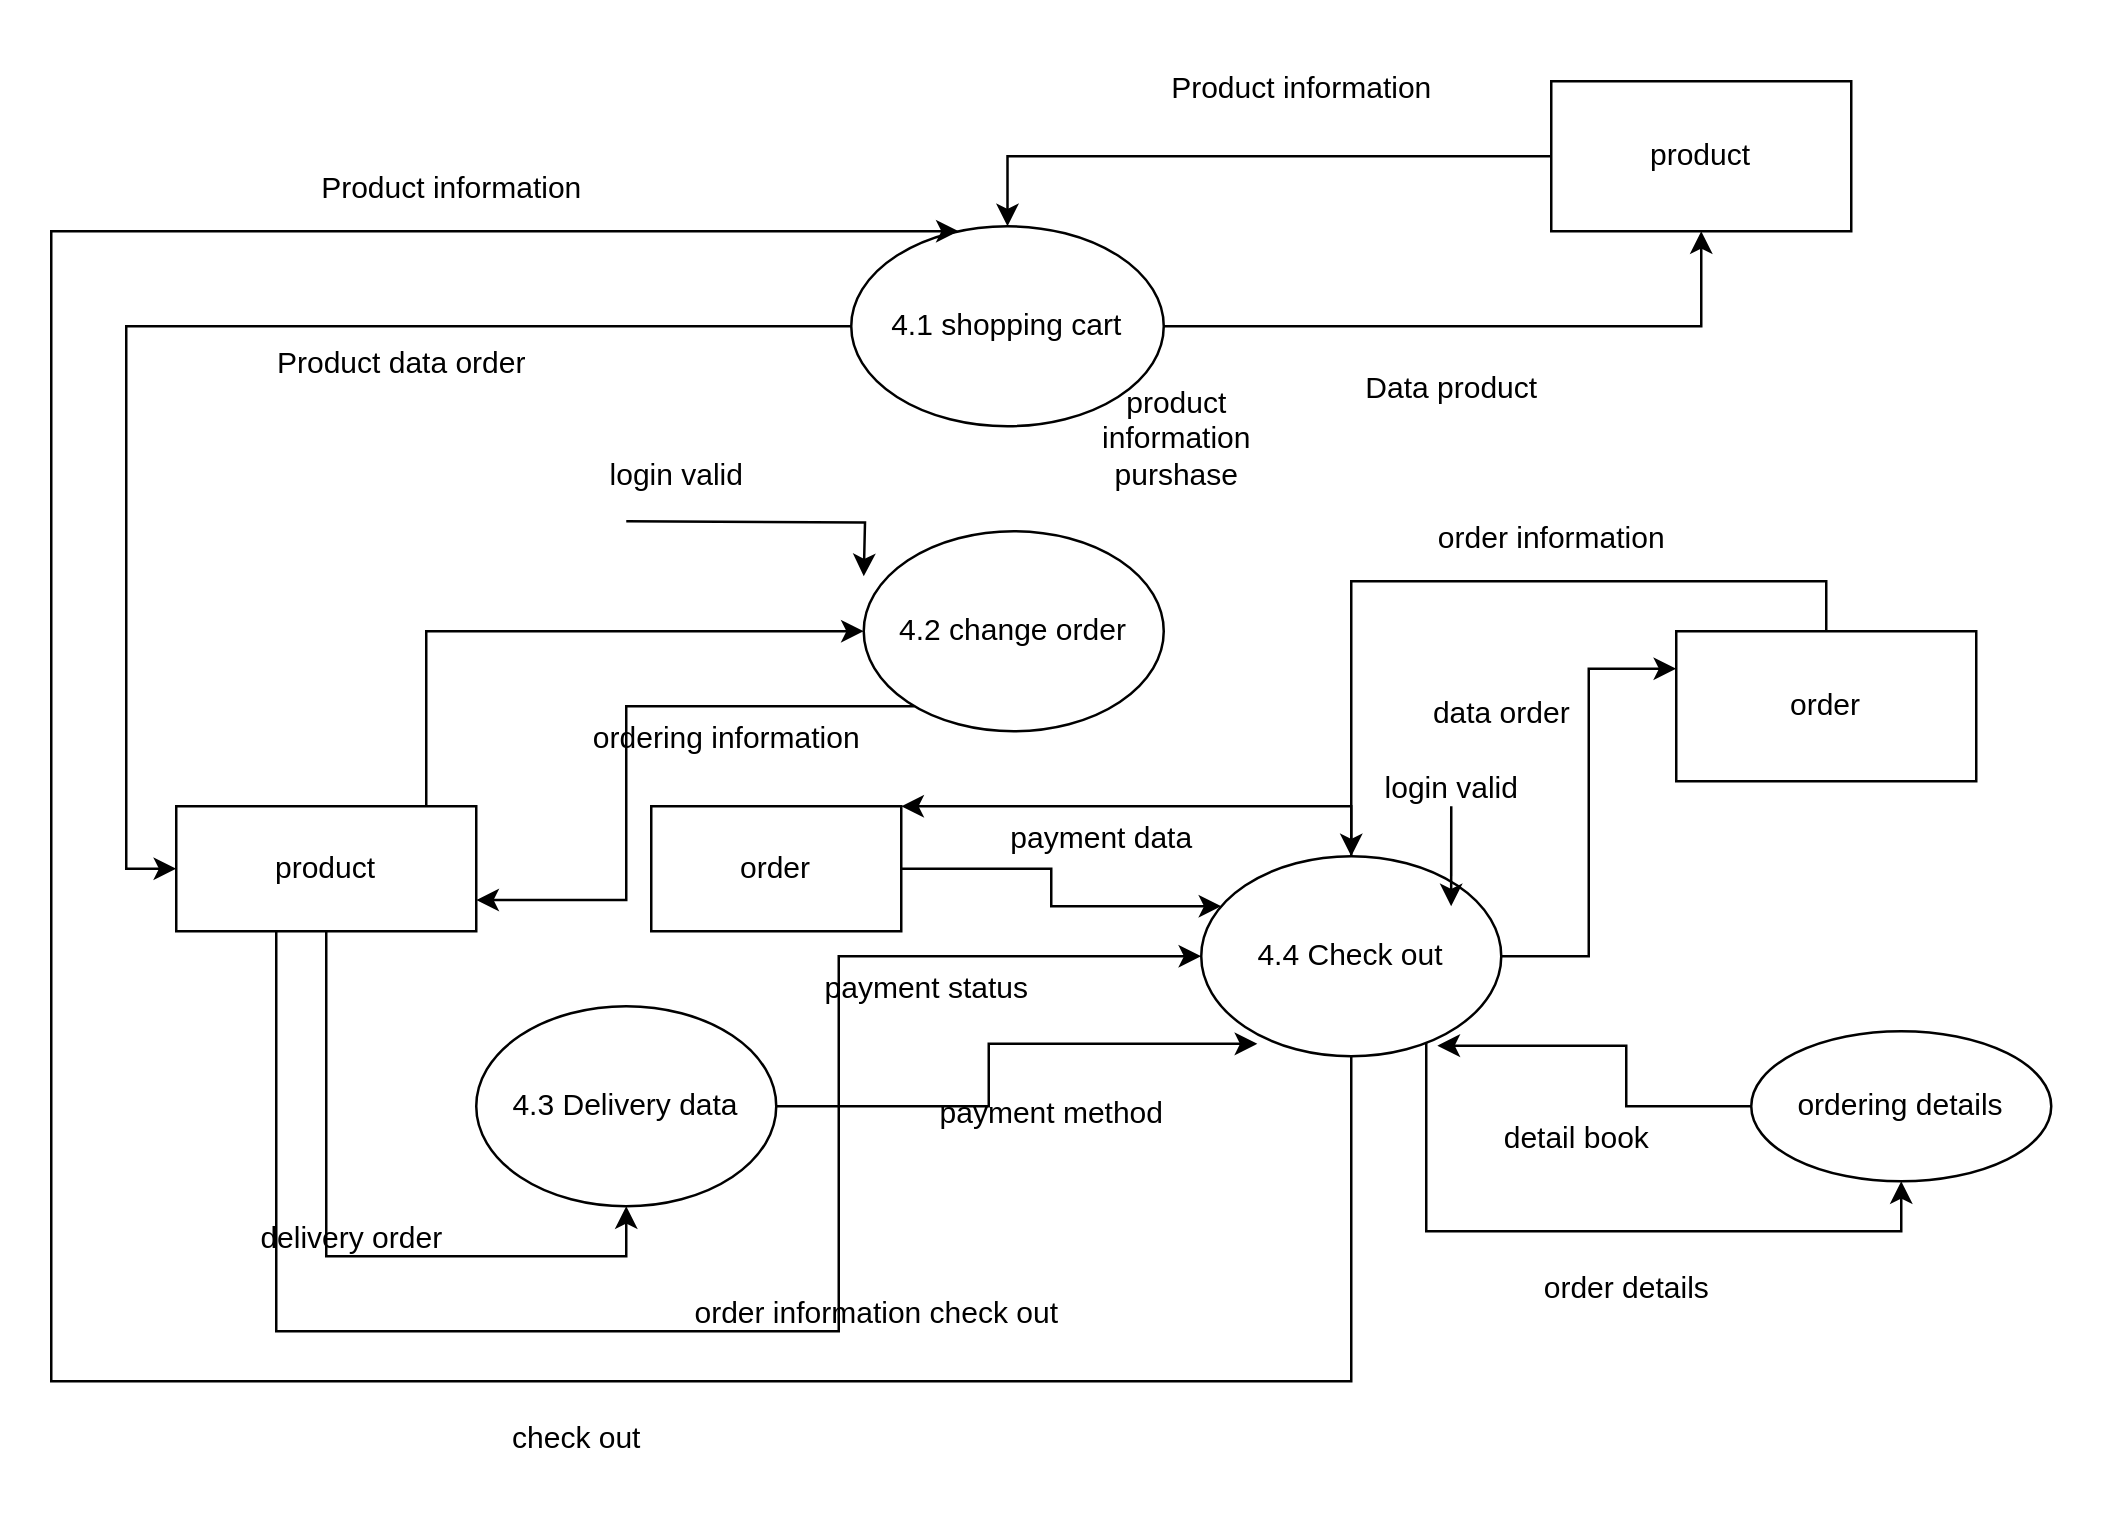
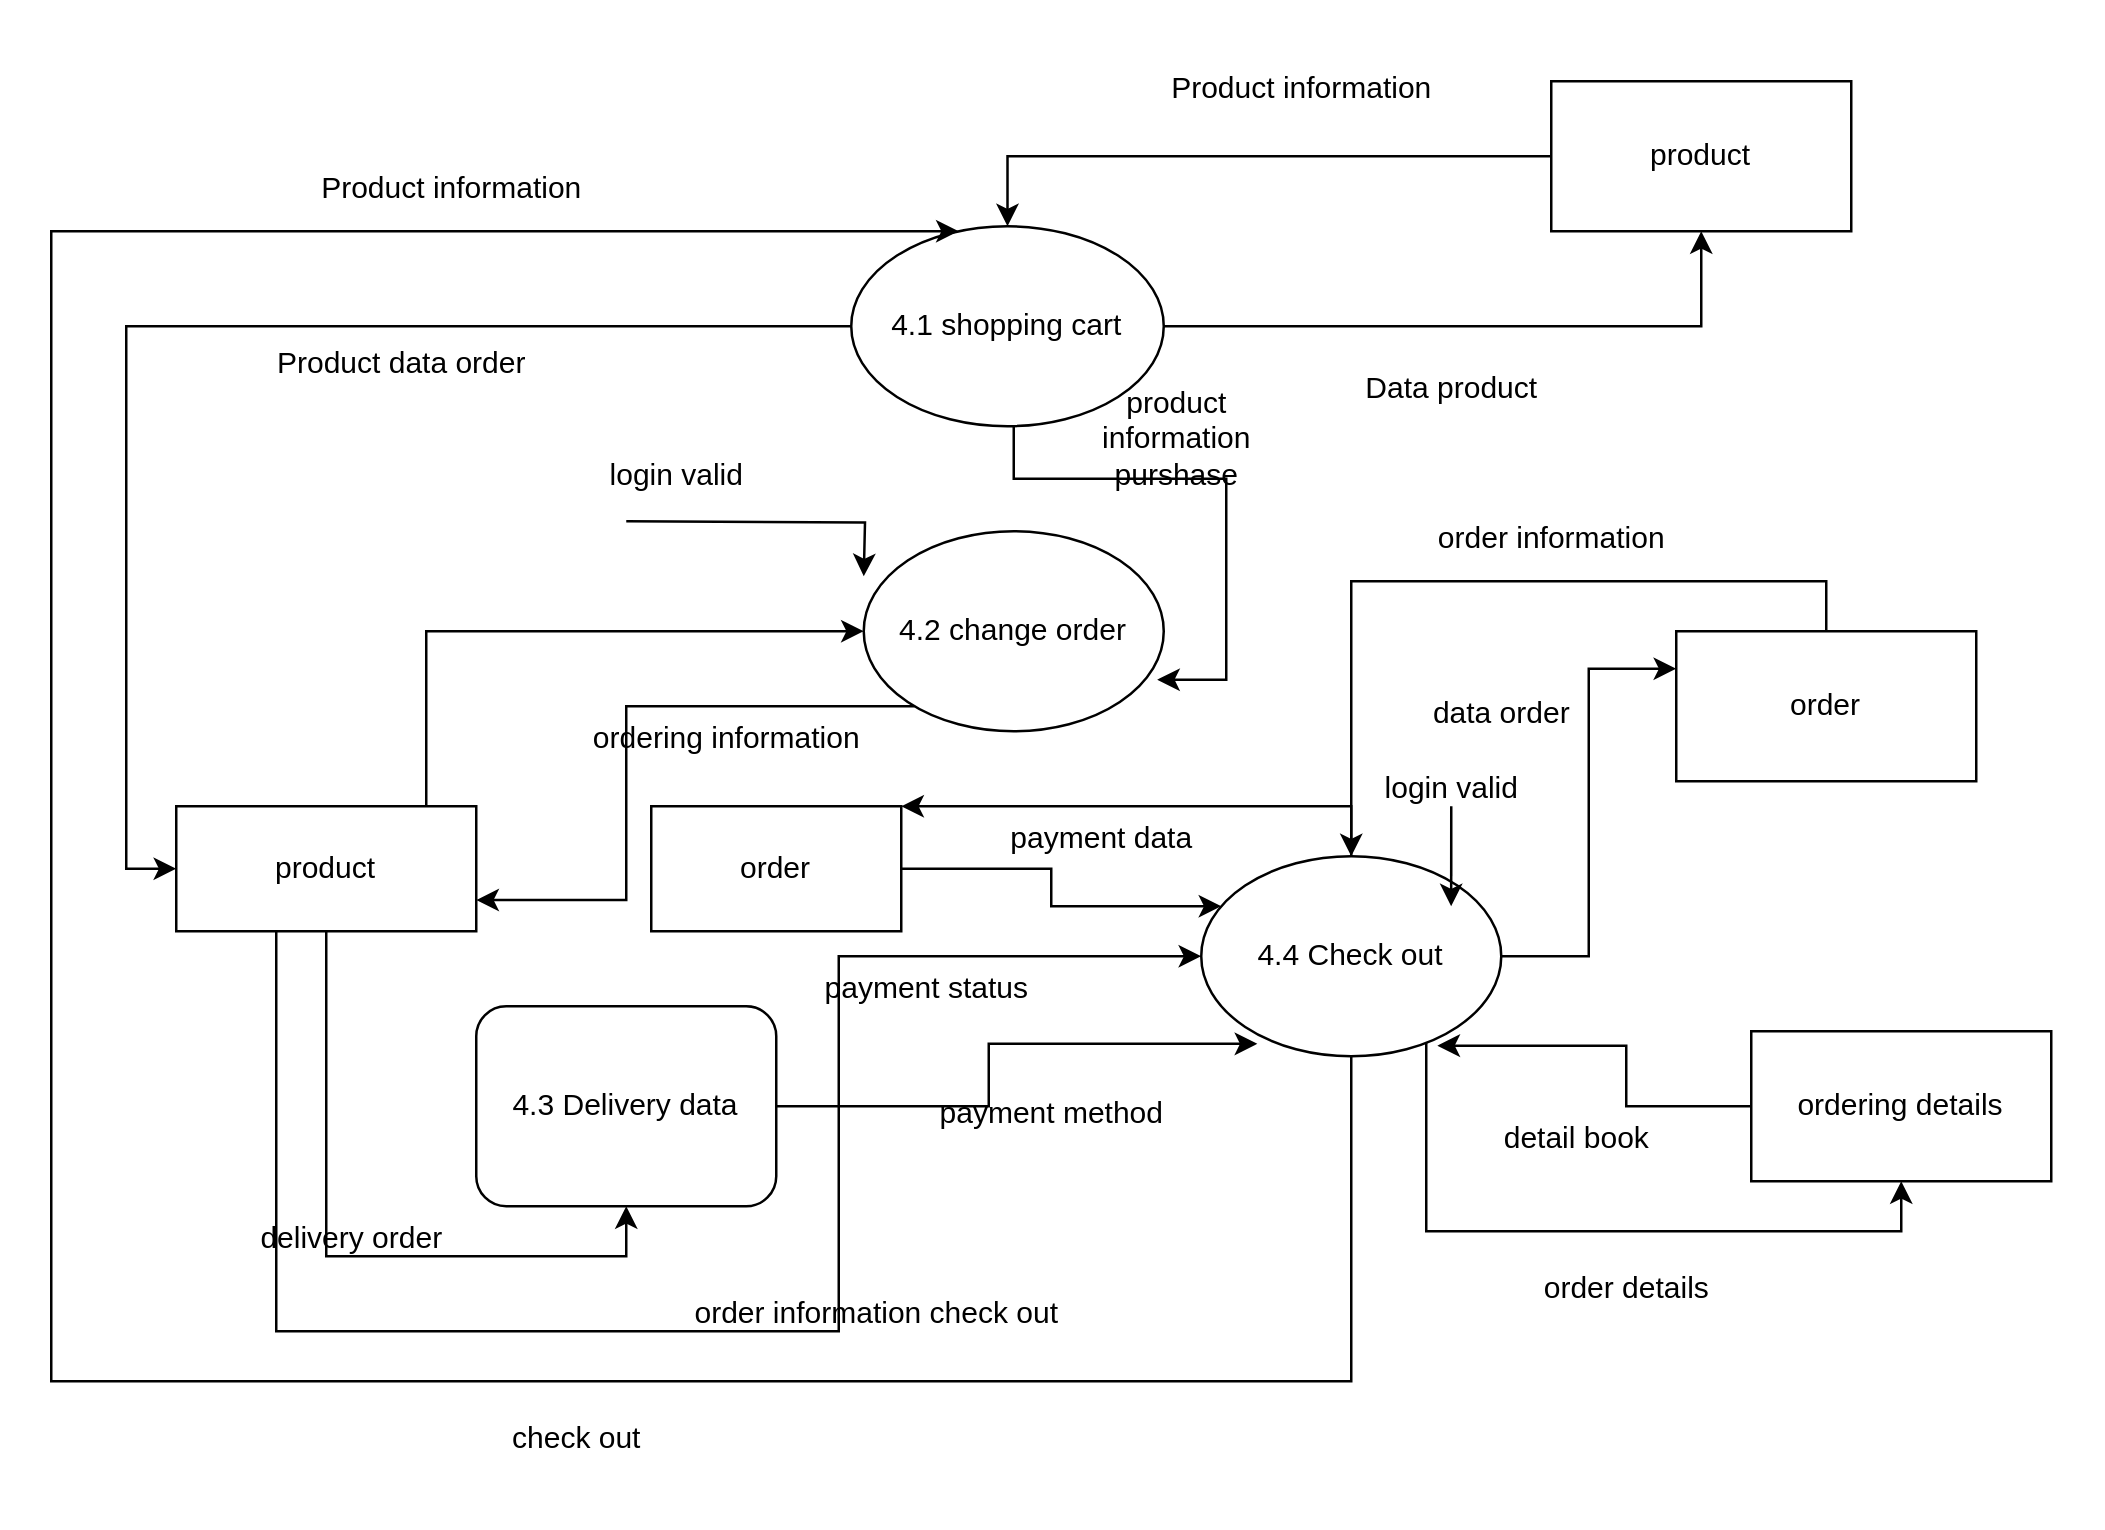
+ <mxCell id="24" style="edgeStyle=orthogonalEdgeStyle;rounded=0;orthogonalLoop=1;jettySize=auto;html=1;entryX=0.978;entryY=0.742;entryDx=0;entryDy=0;entryPerimeter=0;" edge="1" parent="1" source="13" target="21"><mxGeometry relative="1" as="geometry"><Array as="points"><mxPoint x="405" y="191" /><mxPoint x="490" y="191" /><mxPoint x="490" y="271" /></Array></mxGeometry></mxCell>
- <mxCell id="14" value="4.3 Delivery data" style="ellipse;whiteSpace=wrap;html=1;" vertex="1" parent="1"><mxGeometry x="190" y="402" width="120" height="80" as="geometry" /></mxCell>
+ <mxCell id="14" value="4.3 Delivery data" style="whiteSpace=wrap;html=1;rounded=1;" vertex="1" parent="1"><mxGeometry x="190" y="402" width="120" height="80" as="geometry" /></mxCell>
- <mxCell id="10" value="ordering details" style="ellipse;whiteSpace=wrap;html=1;" vertex="1" parent="1"><mxGeometry x="700" y="412" width="120" height="60" as="geometry" /></mxCell>
+ <mxCell id="10" value="ordering details" style="rounded=0;whiteSpace=wrap;html=1;" vertex="1" parent="1"><mxGeometry x="700" y="412" width="120" height="60" as="geometry" /></mxCell>
